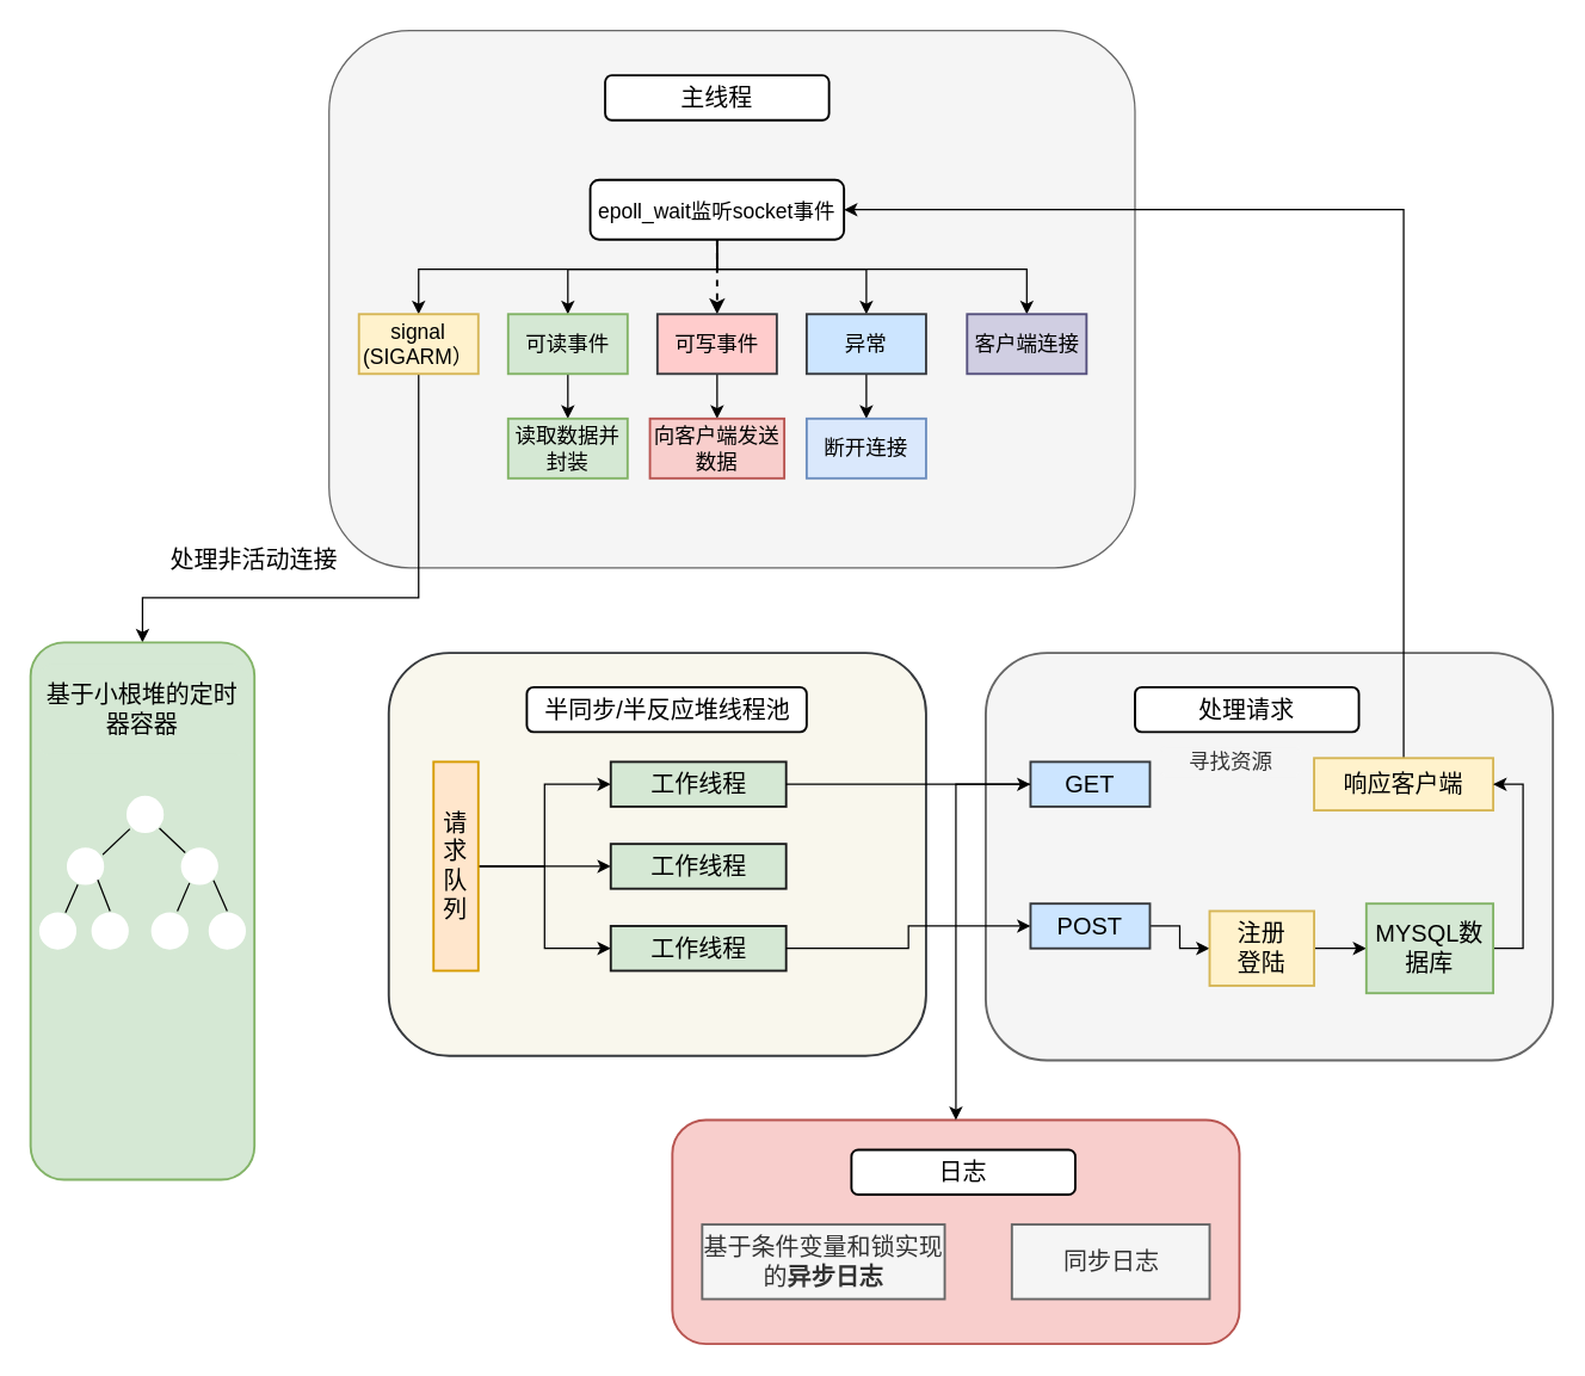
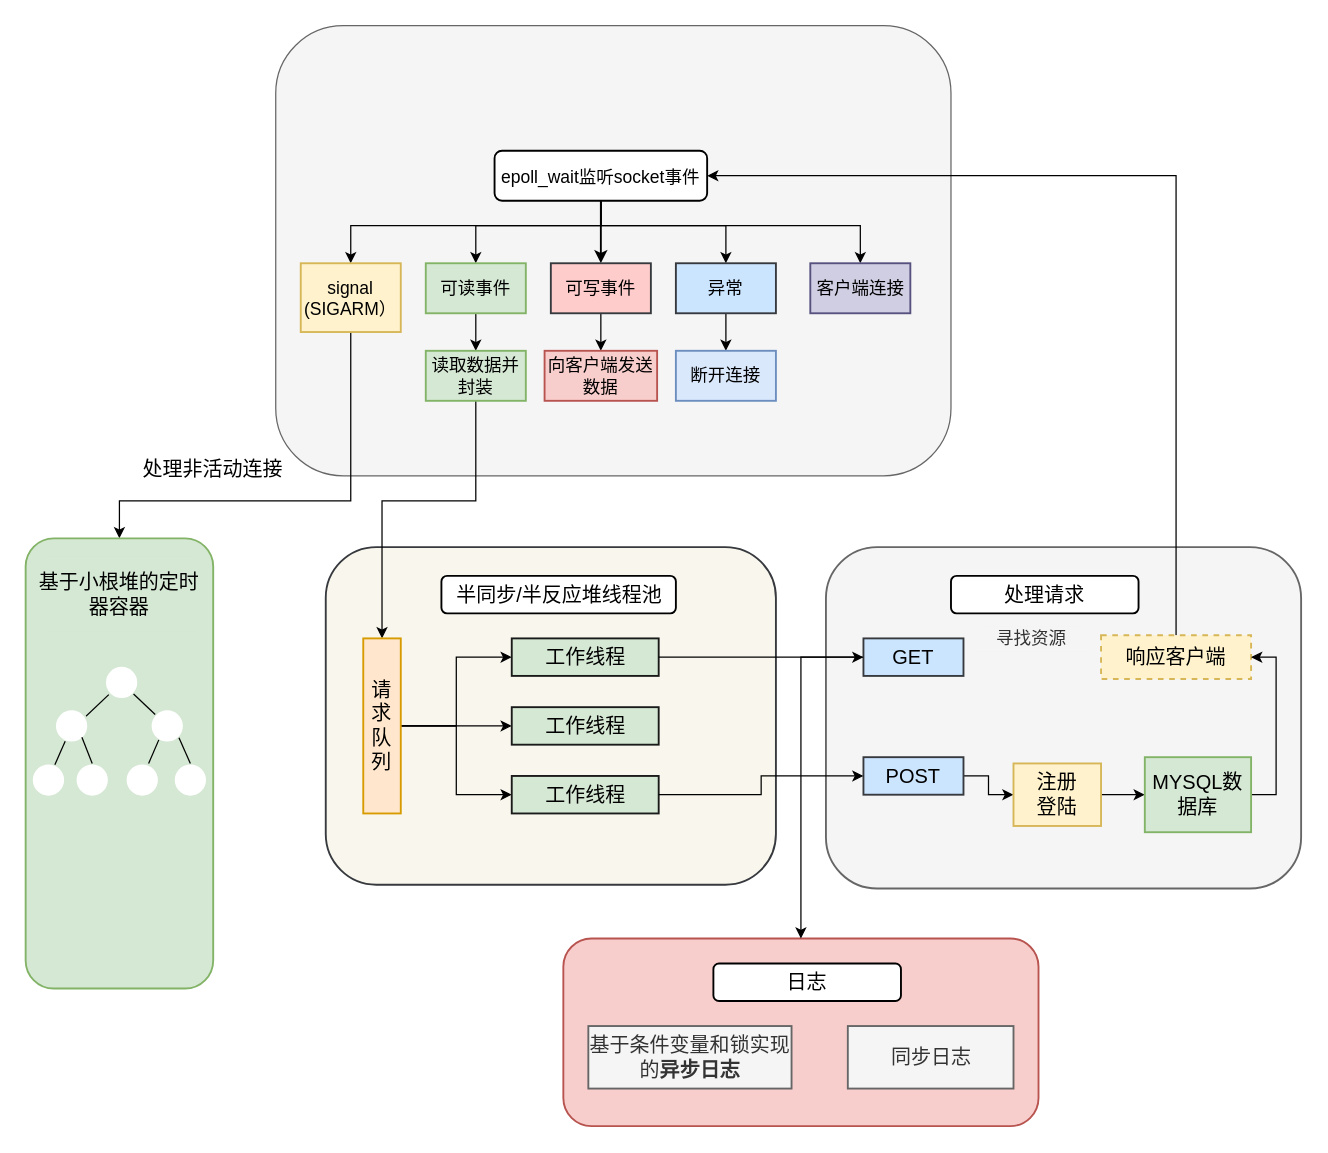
- <mxCell id="5" value="&lt;font style=&quot;font-size: 16px&quot;&gt;主线程&lt;/font&gt;" style="rounded=1;whiteSpace=wrap;html=1;shadow=0;strokeWidth=1.5;" vertex="1" parent="1"><mxGeometry x="405" y="50" width="150" height="30" as="geometry" /></mxCell>
- <mxCell id="8" style="edgeStyle=orthogonalEdgeStyle;rounded=0;orthogonalLoop=1;jettySize=auto;html=1;entryX=0.5;entryY=0;entryDx=0;entryDy=0;fontSize=16;strokeWidth=1.5;dashed=1;" edge="1" parent="1" source="11" target="17"><mxGeometry relative="1" as="geometry" /></mxCell>
+ <mxCell id="8" style="edgeStyle=orthogonalEdgeStyle;rounded=0;orthogonalLoop=1;jettySize=auto;html=1;entryX=0.5;entryY=0;entryDx=0;entryDy=0;fontSize=16;strokeWidth=1.5;" edge="1" parent="1" source="11" target="17"><mxGeometry relative="1" as="geometry" /></mxCell>
- <mxCell id="13" value="signal&lt;br&gt;(SIGARM）" style="rounded=0;whiteSpace=wrap;html=1;shadow=0;fontSize=14;strokeWidth=1.5;fillColor=#fff2cc;strokeColor=#d6b656;" vertex="1" parent="1"><mxGeometry x="240" y="210" width="80" height="40" as="geometry" /></mxCell>
+ <mxCell id="13" value="signal&lt;br&gt;(SIGARM）" style="rounded=0;whiteSpace=wrap;html=1;shadow=0;fontSize=14;strokeWidth=1.5;fillColor=#fff2cc;strokeColor=#d6b656;" vertex="1" parent="1"><mxGeometry x="240" y="210" width="80" height="55" as="geometry" /></mxCell>
+ <mxCell id="20" style="edgeStyle=orthogonalEdgeStyle;rounded=0;orthogonalLoop=1;jettySize=auto;html=1;entryX=0.5;entryY=0;entryDx=0;entryDy=0;fontSize=16;strokeWidth=1;" edge="1" parent="1" source="21" target="26"><mxGeometry relative="1" as="geometry"><Array as="points"><mxPoint x="380" y="400" /><mxPoint x="305" y="400" /></Array></mxGeometry></mxCell>
- <mxCell id="38" value="响应客户端" style="whiteSpace=wrap;html=1;fontSize=16;fillColor=#fff2cc;strokeColor=#d6b656;rounded=0;shadow=0;strokeWidth=1.5;" vertex="1" parent="1"><mxGeometry x="880" y="507.5" width="120" height="35" as="geometry" /></mxCell>
+ <mxCell id="38" value="响应客户端" style="whiteSpace=wrap;html=1;fontSize=16;fillColor=#fff2cc;strokeColor=#d6b656;rounded=0;shadow=0;strokeWidth=1.5;dashed=1;" vertex="1" parent="1"><mxGeometry x="880" y="507.5" width="120" height="35" as="geometry" /></mxCell>
